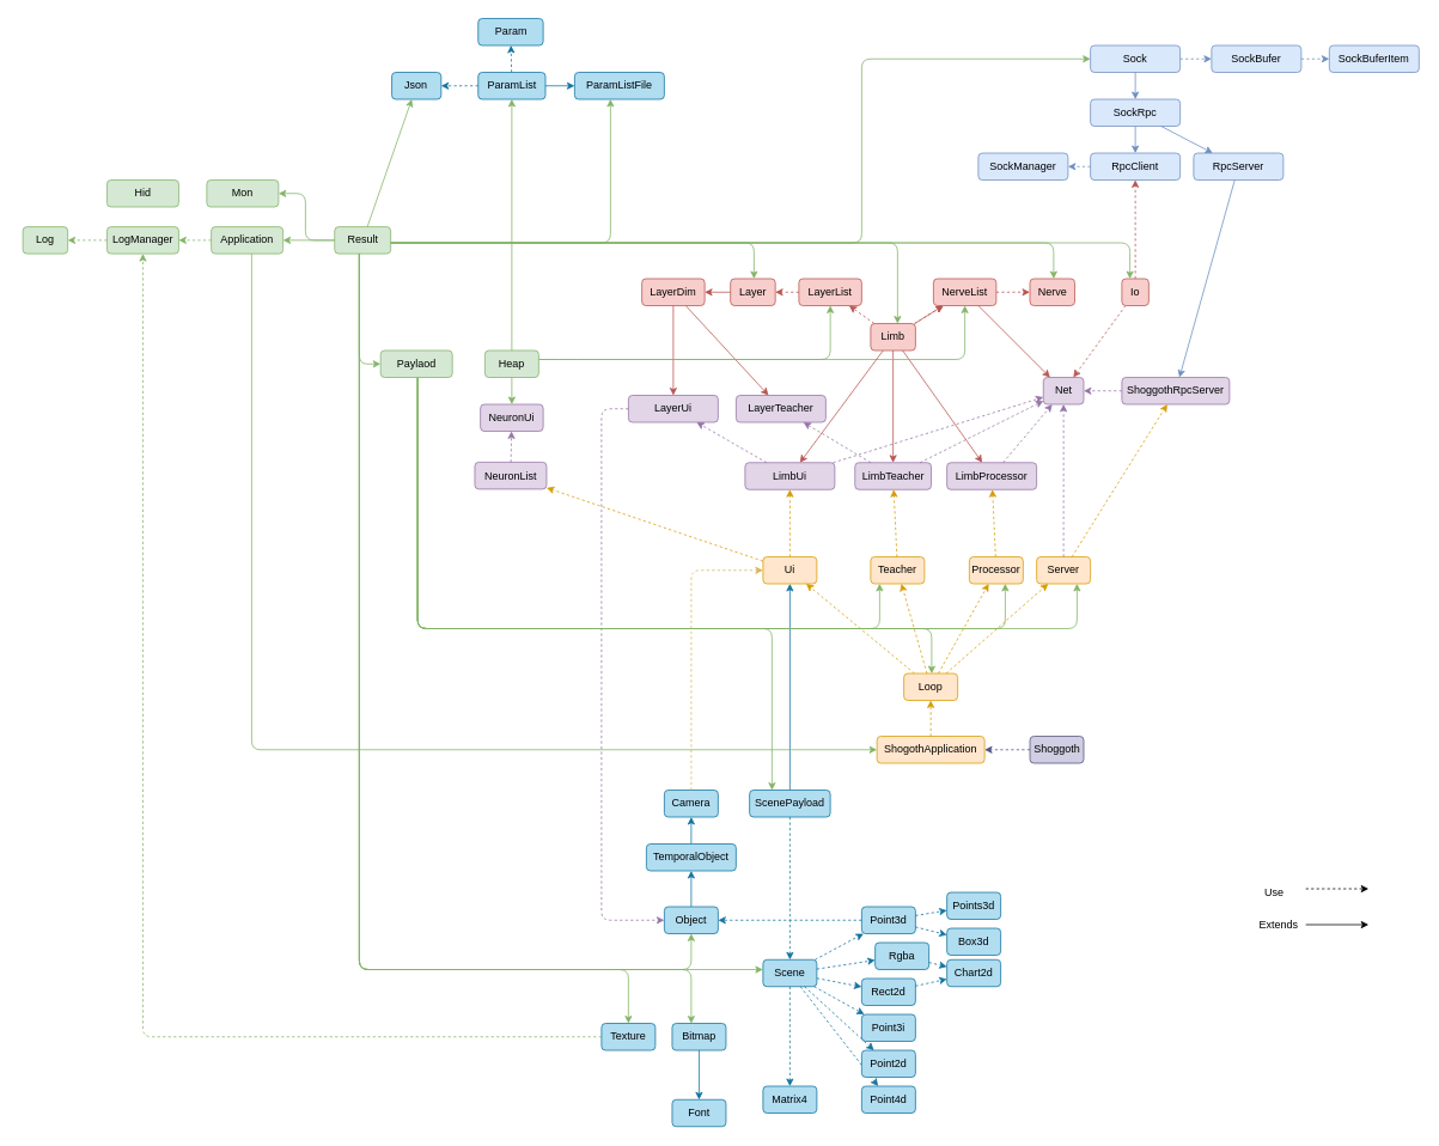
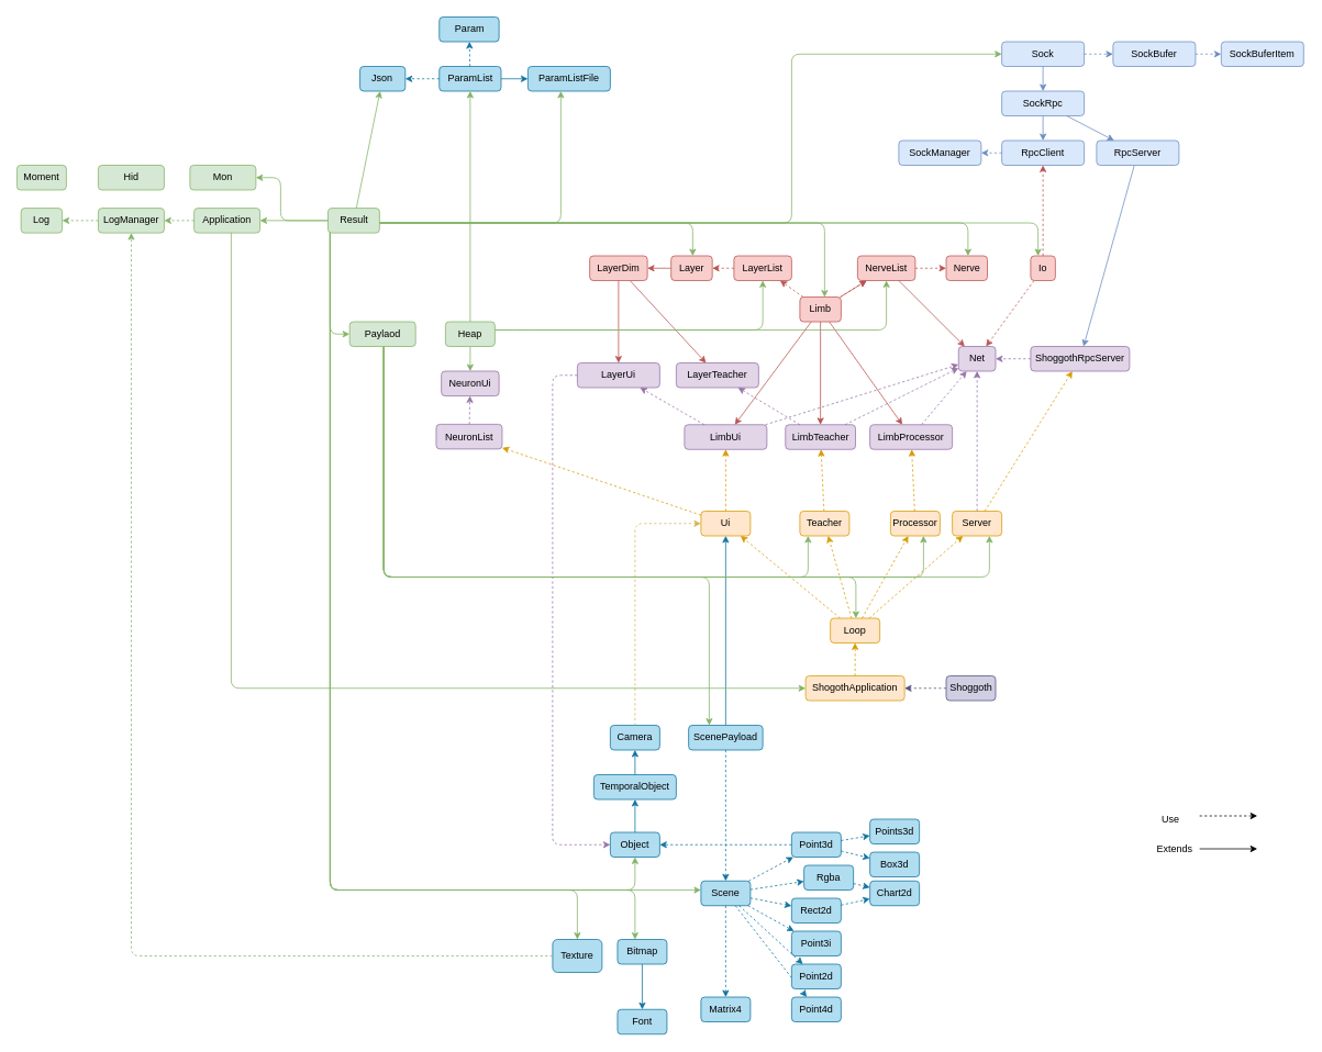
+ <mxCell id="99" value="Moment" style="text;html=1;align=center;verticalAlign=middle;whiteSpace=wrap;rounded=1;fillColor=#d5e8d4;strokeColor=#82b366;" parent="1" vertex="1"><mxGeometry x="20" y="200" width="60" height="30" as="geometry" /></mxCell>
- <mxCell id="92" value="Result" style="text;html=1;align=center;verticalAlign=middle;whiteSpace=wrap;rounded=1;fillColor=#d5e8d4;strokeColor=#82b366;" parent="1" vertex="1"><mxGeometry x="372.5" y="252.16" width="62.5" height="30" as="geometry" /></mxCell>
+ <mxCell id="92" value="Result" style="text;html=1;align=center;verticalAlign=middle;whiteSpace=wrap;rounded=1;fillColor=#d5e8d4;strokeColor=#82b366;" parent="1" vertex="1"><mxGeometry x="397.5" y="252.16" width="62.5" height="30" as="geometry" /></mxCell>
- <mxCell id="116" value="Texture" style="text;html=1;align=center;verticalAlign=middle;whiteSpace=wrap;rounded=1;fillColor=#b1ddf0;strokeColor=#10739e;" parent="1" vertex="1"><mxGeometry x="670" y="1140" width="60" height="30" as="geometry" /></mxCell>
+ <mxCell id="116" value="Texture" style="text;html=1;align=center;verticalAlign=middle;whiteSpace=wrap;rounded=1;fillColor=#b1ddf0;strokeColor=#10739e;" parent="1" vertex="1"><mxGeometry x="670" y="1140" width="60" height="40" as="geometry" /></mxCell>
